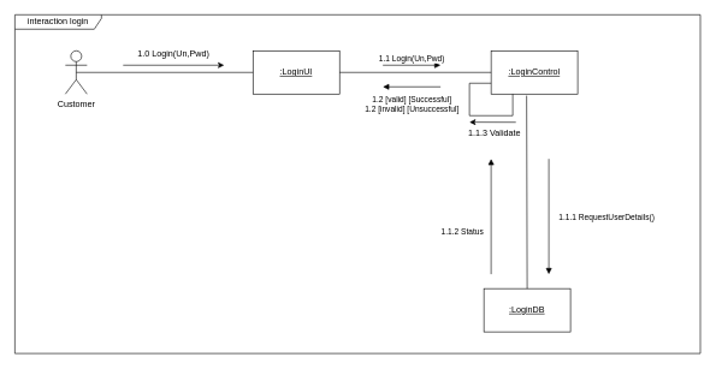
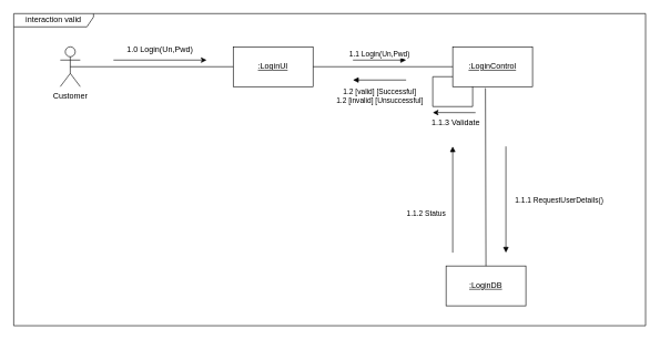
- <mxCell id="18" value="interaction login" style="shape=umlFrame;whiteSpace=wrap;html=1;width=120;height=20;" vertex="1" parent="1"><mxGeometry x="20" y="20" width="950" height="470" as="geometry" /></mxCell>
+ <mxCell id="18" value="interaction valid" style="shape=umlFrame;whiteSpace=wrap;html=1;width=120;height=20;" vertex="1" parent="1"><mxGeometry x="20" y="20" width="950" height="470" as="geometry" /></mxCell>
